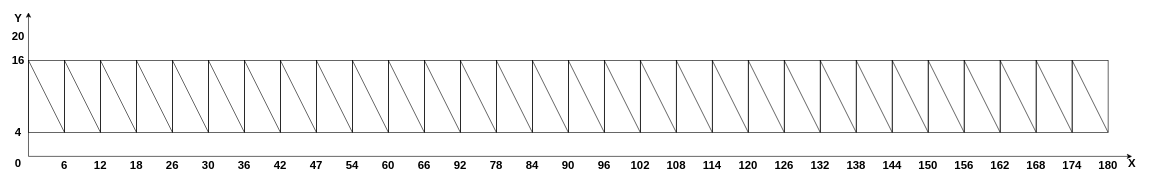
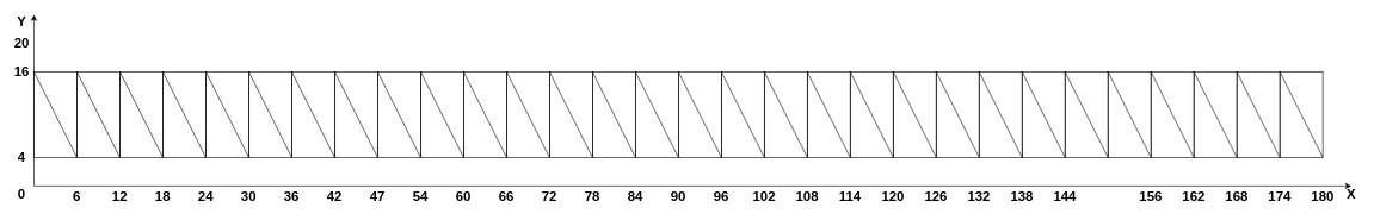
- <mxCell id="11" value="26" style="text;html=1;strokeColor=none;fillColor=none;align=center;verticalAlign=middle;whiteSpace=wrap;rounded=0;fontSize=19;fontStyle=1" vertex="1" parent="1"><mxGeometry x="277" y="266" width="20" height="20" as="geometry" /></mxCell>
+ <mxCell id="11" value="24" style="text;html=1;strokeColor=none;fillColor=none;align=center;verticalAlign=middle;whiteSpace=wrap;rounded=0;fontSize=19;fontStyle=1" vertex="1" parent="1"><mxGeometry x="277" y="266" width="20" height="20" as="geometry" /></mxCell>
- <mxCell id="19" value="92" style="text;html=1;strokeColor=none;fillColor=none;align=center;verticalAlign=middle;whiteSpace=wrap;rounded=0;fontSize=19;fontStyle=1" vertex="1" parent="1"><mxGeometry x="757" y="266" width="20" height="20" as="geometry" /></mxCell>
+ <mxCell id="19" value="72" style="text;html=1;strokeColor=none;fillColor=none;align=center;verticalAlign=middle;whiteSpace=wrap;rounded=0;fontSize=19;fontStyle=1" vertex="1" parent="1"><mxGeometry x="757" y="266" width="20" height="20" as="geometry" /></mxCell>
- <mxCell id="32" value="150" style="text;html=1;strokeColor=none;fillColor=none;align=center;verticalAlign=middle;whiteSpace=wrap;rounded=0;fontSize=19;fontStyle=1" vertex="1" parent="1"><mxGeometry x="1537" y="266" width="20" height="20" as="geometry" /></mxCell>
